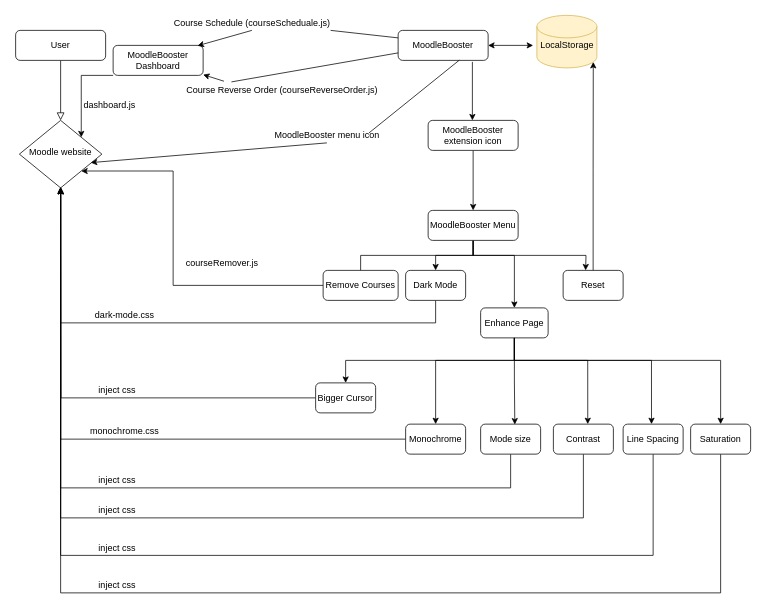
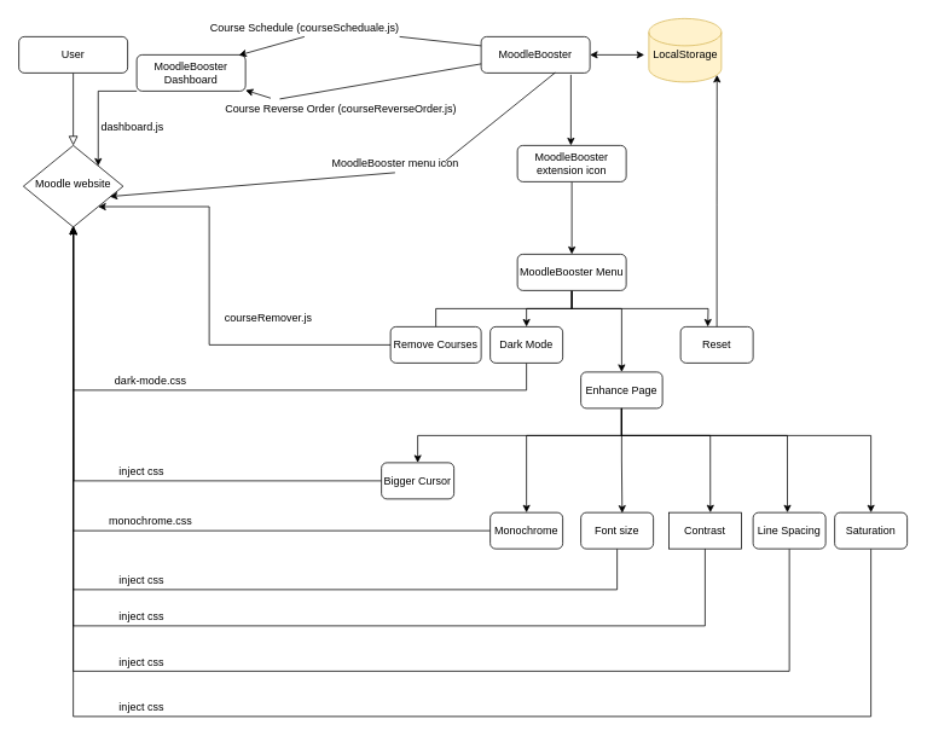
- <mxCell id="31" value="Mode size" style="rounded=1;whiteSpace=wrap;html=1;fontSize=12;glass=0;strokeWidth=1;shadow=0;" parent="1" vertex="1"><mxGeometry x="640" y="565" width="80" height="40" as="geometry" /></mxCell>
+ <mxCell id="31" value="Font size" style="rounded=1;whiteSpace=wrap;html=1;fontSize=12;glass=0;strokeWidth=1;shadow=0;" parent="1" vertex="1"><mxGeometry x="640" y="565" width="80" height="40" as="geometry" /></mxCell>
- <mxCell id="33" value="Contrast" style="rounded=1;whiteSpace=wrap;html=1;fontSize=12;glass=0;strokeWidth=1;shadow=0;" parent="1" vertex="1"><mxGeometry x="737" y="565" width="80" height="40" as="geometry" /></mxCell>
+ <mxCell id="33" value="Contrast" style="whiteSpace=wrap;html=1;fontSize=12;glass=0;strokeWidth=1;shadow=0;rounded=0;" parent="1" vertex="1"><mxGeometry x="737" y="565" width="80" height="40" as="geometry" /></mxCell>
